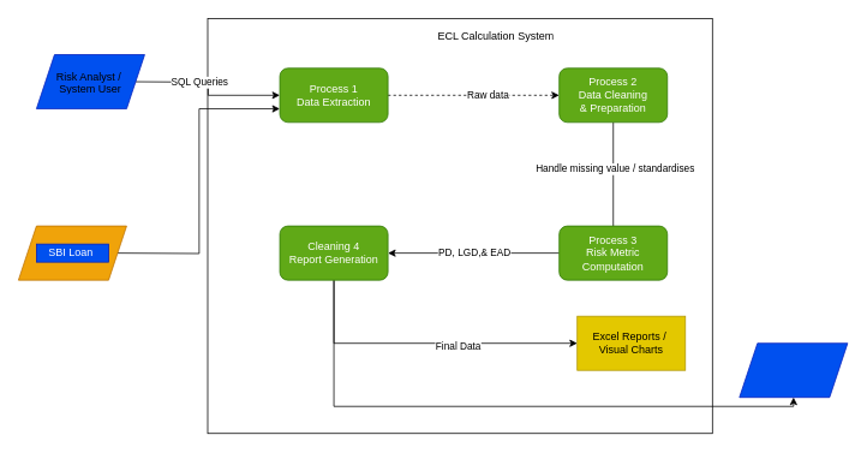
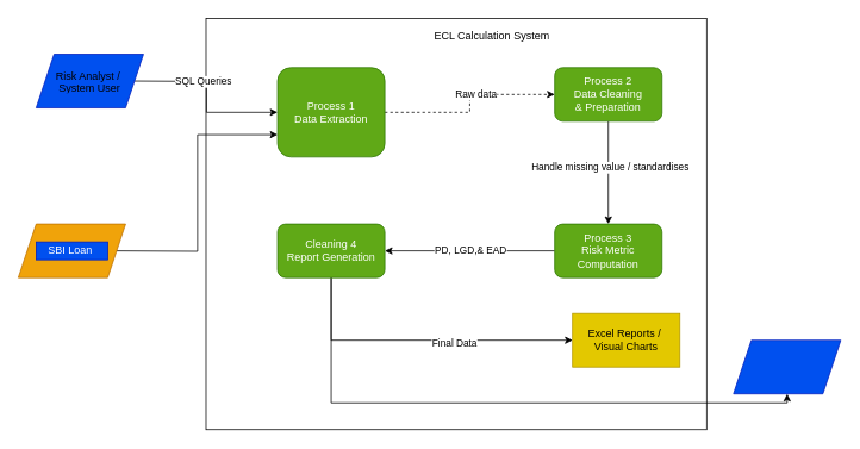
- <mxCell id="7" value="Process 1&lt;div&gt;Data Extraction&lt;/div&gt;" style="rounded=1;whiteSpace=wrap;html=1;fillColor=#60a917;fontColor=#ffffff;strokeColor=#2D7600;" vertex="1" parent="1"><mxGeometry x="310" y="75" width="120" height="60" as="geometry" /></mxCell>
+ <mxCell id="7" value="Process 1&lt;div&gt;Data Extraction&lt;/div&gt;" style="rounded=1;whiteSpace=wrap;html=1;fillColor=#60a917;fontColor=#ffffff;strokeColor=#2D7600;" vertex="1" parent="1"><mxGeometry x="310" y="75" width="120" height="100" as="geometry" /></mxCell>
- <mxCell id="8" value="" style="edgeStyle=orthogonalEdgeStyle;rounded=0;orthogonalLoop=1;jettySize=auto;html=1;endArrow=none;" edge="1" parent="1" source="10" target="13"><mxGeometry relative="1" as="geometry" /></mxCell>
+ <mxCell id="8" value="" style="edgeStyle=orthogonalEdgeStyle;rounded=0;orthogonalLoop=1;jettySize=auto;html=1;" edge="1" parent="1" source="10" target="13"><mxGeometry relative="1" as="geometry" /></mxCell>
